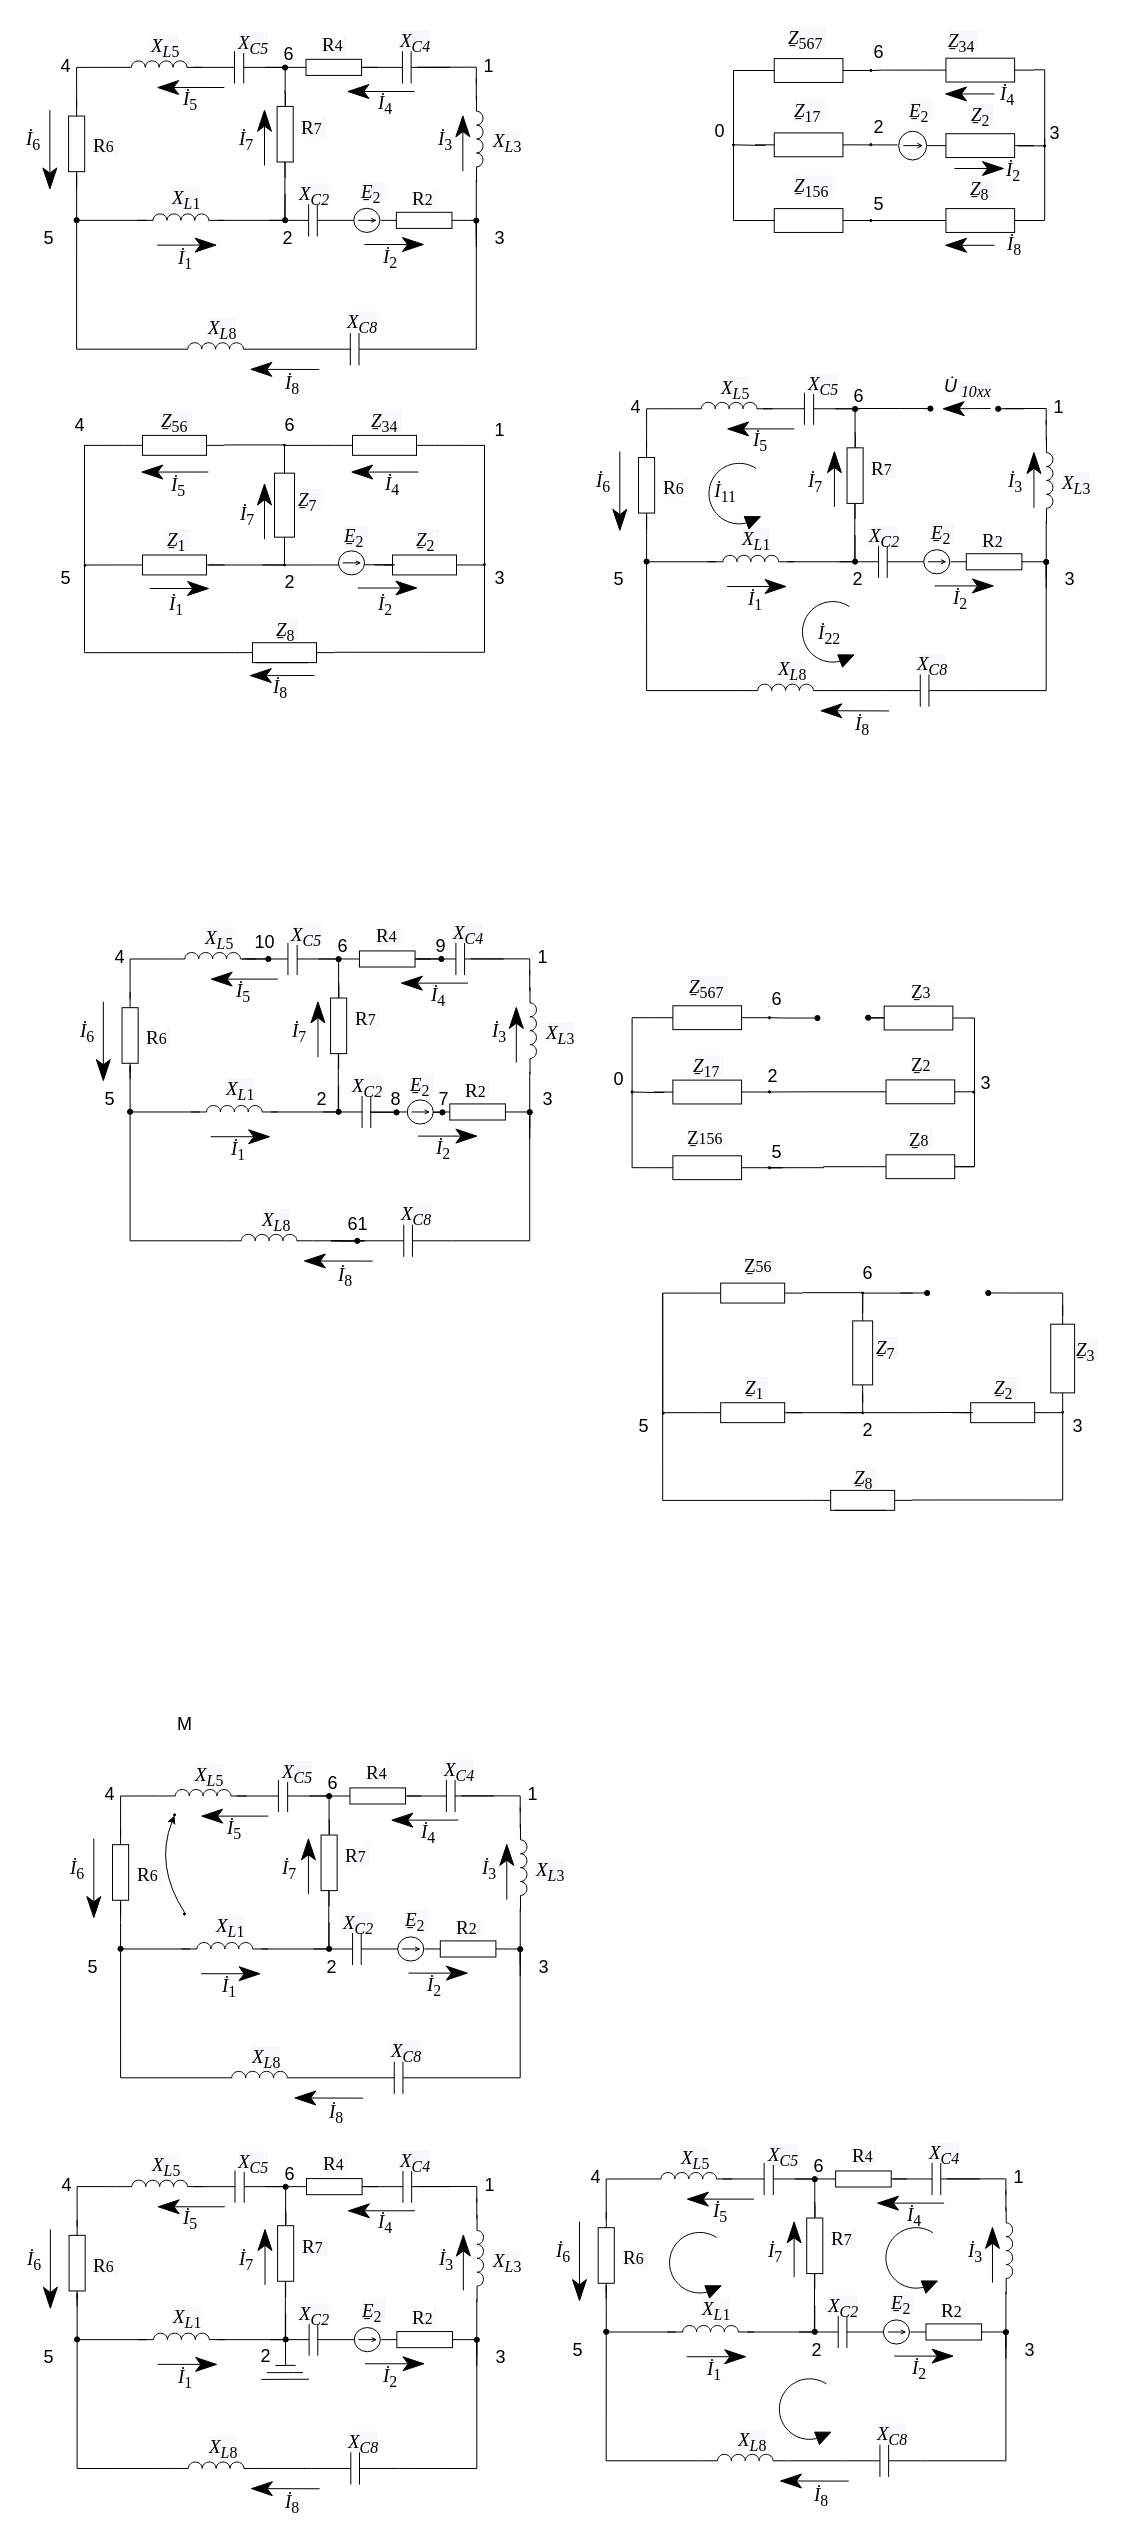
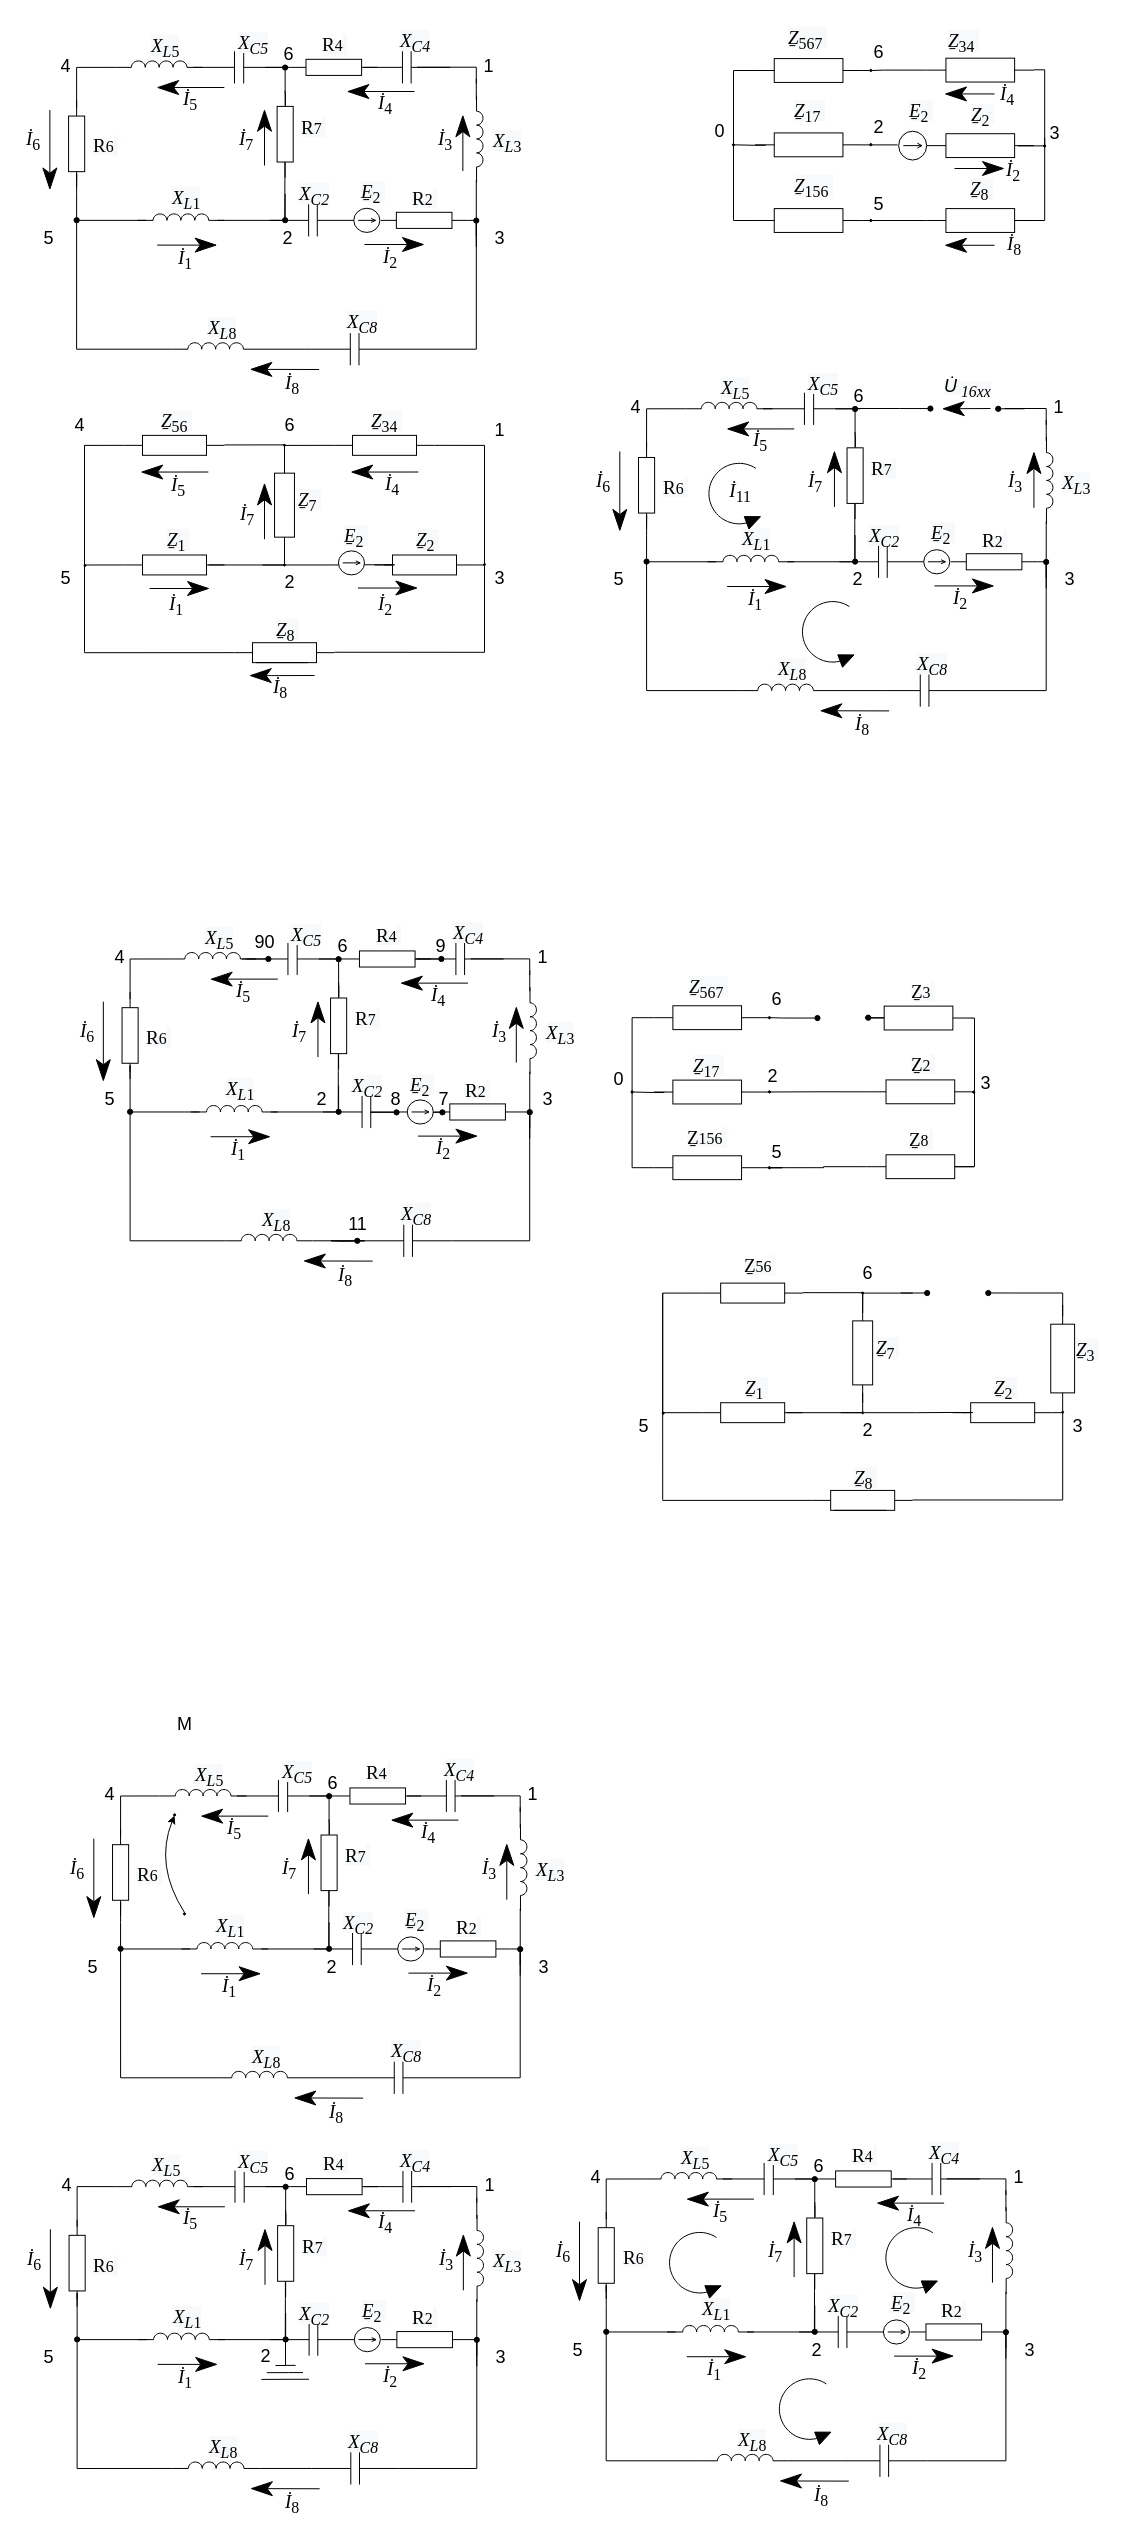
- <mxCell id="219" value="&lt;font style=&quot;color: rgb(0 , 0 , 0) ; letter-spacing: 0px ; text-indent: 0px ; text-transform: none ; word-spacing: 0px ; text-align: center ; background-color: rgb(248 , 249 , 250) ; font-family: &amp;#34;times new roman&amp;#34; ; direction: ltr ; line-height: 22.8px ; opacity: 1&quot;&gt;&lt;i&gt;&lt;span style=&quot;font-family: &amp;#34;helvetica&amp;#34;&quot;&gt;&lt;font style=&quot;font-size: 18px&quot;&gt;U̇&lt;/font&gt;&lt;/span&gt;&lt;span style=&quot;font-size: 14px ; font-family: &amp;#34;helvetica&amp;#34;&quot;&gt;&amp;nbsp;&lt;/span&gt;&lt;span style=&quot;font-size: 19px&quot;&gt;&lt;sub&gt;10xx&lt;/sub&gt;&lt;/span&gt;&lt;/i&gt;&lt;/font&gt;" style="text;whiteSpace=wrap;html=1;" parent="1" vertex="1"><mxGeometry x="942.29" y="368.28" width="60" height="40" as="geometry" /></mxCell>
+ <mxCell id="219" value="&lt;font style=&quot;color: rgb(0 , 0 , 0) ; letter-spacing: 0px ; text-indent: 0px ; text-transform: none ; word-spacing: 0px ; text-align: center ; background-color: rgb(248 , 249 , 250) ; font-family: &amp;#34;times new roman&amp;#34; ; direction: ltr ; line-height: 22.8px ; opacity: 1&quot;&gt;&lt;i&gt;&lt;span style=&quot;font-family: &amp;#34;helvetica&amp;#34;&quot;&gt;&lt;font style=&quot;font-size: 18px&quot;&gt;U̇&lt;/font&gt;&lt;/span&gt;&lt;span style=&quot;font-size: 14px ; font-family: &amp;#34;helvetica&amp;#34;&quot;&gt;&amp;nbsp;&lt;/span&gt;&lt;span style=&quot;font-size: 19px&quot;&gt;&lt;sub&gt;16xx&lt;/sub&gt;&lt;/span&gt;&lt;/i&gt;&lt;/font&gt;" style="text;whiteSpace=wrap;html=1;" parent="1" vertex="1"><mxGeometry x="942.29" y="368.28" width="60" height="40" as="geometry" /></mxCell>
- <mxCell id="211" value="&lt;font style=&quot;letter-spacing: 0px ; font-size: 19px ; font-family: &amp;#34;times new roman&amp;#34; ; direction: ltr ; line-height: 22.8px ; opacity: 1&quot;&gt;&lt;i&gt;İ&lt;/i&gt;&lt;/font&gt;&lt;font style=&quot;letter-spacing: 0px ; font-size: 19px ; font-family: &amp;#34;times new roman&amp;#34; ; direction: ltr ; line-height: 22.8px ; opacity: 1&quot;&gt;&lt;sub&gt;11&lt;/sub&gt;&lt;/font&gt;&lt;font style=&quot;letter-spacing: 0px ; font-size: 19px ; font-family: &amp;#34;times new roman&amp;#34; ; direction: ltr ; line-height: 22.8px ; opacity: 1&quot;&gt;&lt;i&gt;&amp;nbsp;&lt;/i&gt;&lt;/font&gt;" style="text;html=1;align=center;verticalAlign=middle;resizable=0;points=[];autosize=1;" parent="1" vertex="1"><mxGeometry x="707.49" y="478.996" width="40" height="30" as="geometry" /></mxCell>
+ <mxCell id="211" value="&lt;font style=&quot;letter-spacing: 0px ; font-size: 19px ; font-family: &amp;#34;times new roman&amp;#34; ; direction: ltr ; line-height: 22.8px ; opacity: 1&quot;&gt;&lt;i&gt;İ&lt;/i&gt;&lt;/font&gt;&lt;font style=&quot;letter-spacing: 0px ; font-size: 19px ; font-family: &amp;#34;times new roman&amp;#34; ; direction: ltr ; line-height: 22.8px ; opacity: 1&quot;&gt;&lt;sub&gt;11&lt;/sub&gt;&lt;/font&gt;&lt;font style=&quot;letter-spacing: 0px ; font-size: 19px ; font-family: &amp;#34;times new roman&amp;#34; ; direction: ltr ; line-height: 22.8px ; opacity: 1&quot;&gt;&lt;i&gt;&amp;nbsp;&lt;/i&gt;&lt;/font&gt;" style="text;html=1;align=center;verticalAlign=middle;resizable=0;points=[];autosize=1;" parent="1" vertex="1"><mxGeometry x="722.49" y="478.996" width="40" height="30" as="geometry" /></mxCell>
- <mxCell id="213" value="&lt;font style=&quot;letter-spacing: 0px ; font-size: 19px ; font-family: &amp;#34;times new roman&amp;#34; ; direction: ltr ; line-height: 22.8px ; opacity: 1&quot;&gt;&lt;i&gt;İ&lt;/i&gt;&lt;/font&gt;&lt;font style=&quot;letter-spacing: 0px ; font-size: 19px ; font-family: &amp;#34;times new roman&amp;#34; ; direction: ltr ; line-height: 22.8px ; opacity: 1&quot;&gt;&lt;sub&gt;22&lt;/sub&gt;&lt;/font&gt;&lt;font style=&quot;letter-spacing: 0px ; font-size: 19px ; font-family: &amp;#34;times new roman&amp;#34; ; direction: ltr ; line-height: 22.8px ; opacity: 1&quot;&gt;&lt;i&gt;&amp;nbsp;&lt;/i&gt;&lt;/font&gt;" style="text;html=1;align=center;verticalAlign=middle;resizable=0;points=[];autosize=1;" parent="1" vertex="1"><mxGeometry x="811.15" y="621.446" width="40" height="30" as="geometry" /></mxCell>
- <mxCell id="287" value="&lt;font style=&quot;font-size: 18px&quot;&gt;10&lt;/font&gt;" style="text;html=1;align=center;verticalAlign=middle;resizable=0;points=[];autosize=1;" parent="1" vertex="1"><mxGeometry x="243.713" y="932.035" width="40" height="20" as="geometry" /></mxCell>
+ <mxCell id="287" value="&lt;font style=&quot;font-size: 18px&quot;&gt;90&lt;/font&gt;" style="text;html=1;align=center;verticalAlign=middle;resizable=0;points=[];autosize=1;" parent="1" vertex="1"><mxGeometry x="243.713" y="932.035" width="40" height="20" as="geometry" /></mxCell>
- <mxCell id="294" value="&lt;font style=&quot;font-size: 18px&quot;&gt;61&lt;/font&gt;" style="text;html=1;align=center;verticalAlign=middle;resizable=0;points=[];autosize=1;" parent="1" vertex="1"><mxGeometry x="342.403" y="1213.855" width="30" height="20" as="geometry" /></mxCell>
+ <mxCell id="294" value="&lt;font style=&quot;font-size: 18px&quot;&gt;11&lt;/font&gt;" style="text;html=1;align=center;verticalAlign=middle;resizable=0;points=[];autosize=1;" parent="1" vertex="1"><mxGeometry x="342.403" y="1213.855" width="30" height="20" as="geometry" /></mxCell>
